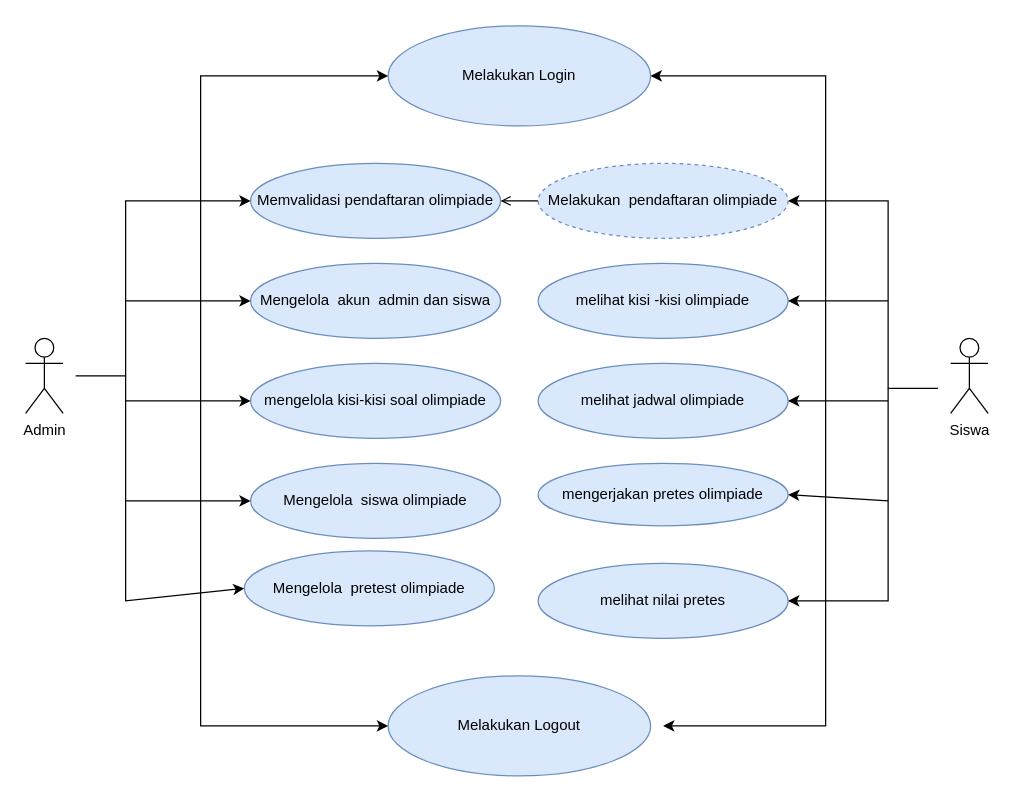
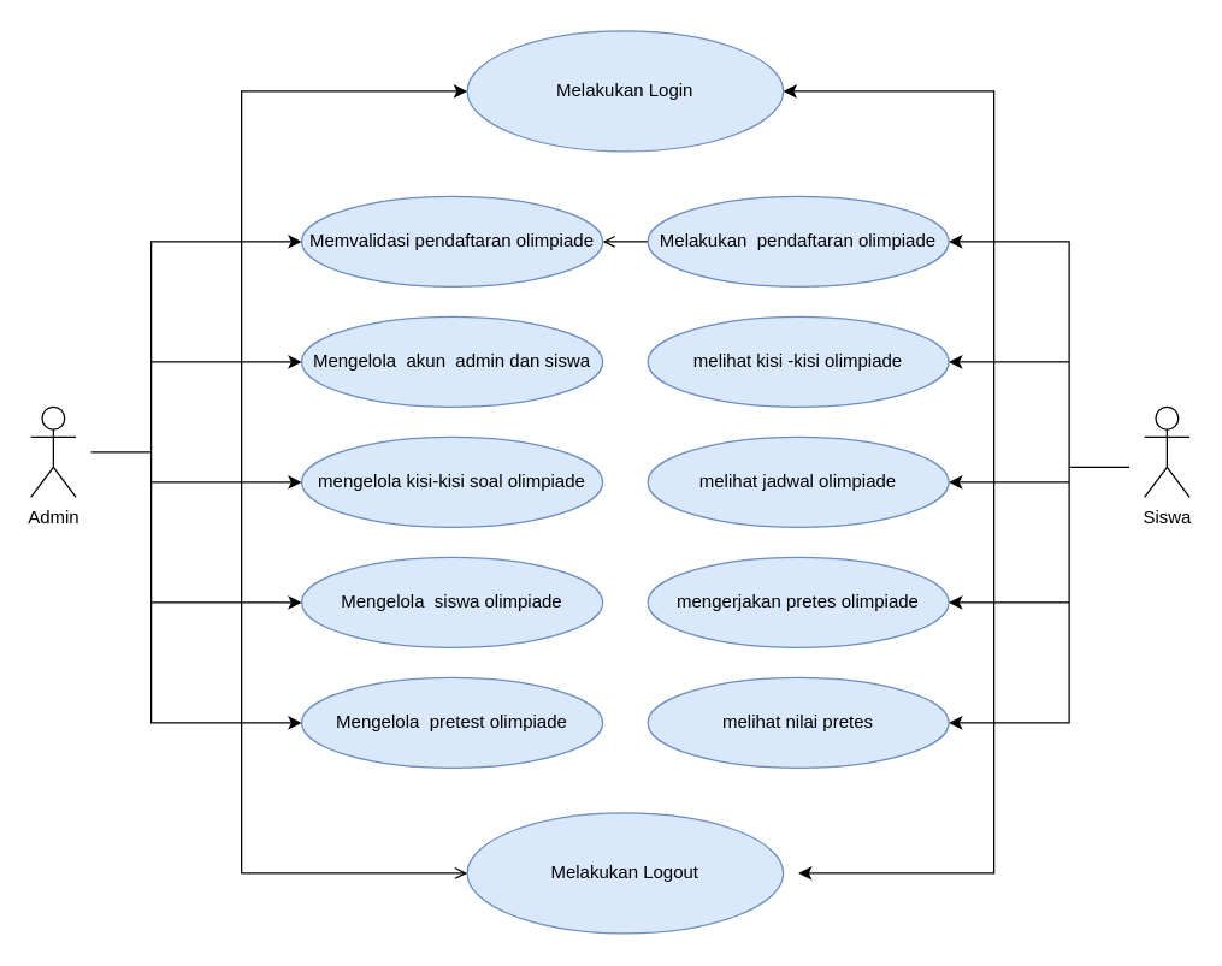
- <mxCell id="9" value="Melakukan&amp;nbsp; pendaftaran olimpiade" style="ellipse;whiteSpace=wrap;html=1;fillColor=#dae8fc;strokeColor=#6c8ebf;dashed=1;" vertex="1" parent="1"><mxGeometry x="430" y="130" width="200" height="60" as="geometry" /></mxCell>
+ <mxCell id="9" value="Melakukan&amp;nbsp; pendaftaran olimpiade" style="ellipse;whiteSpace=wrap;html=1;fillColor=#dae8fc;strokeColor=#6c8ebf;" vertex="1" parent="1"><mxGeometry x="430" y="130" width="200" height="60" as="geometry" /></mxCell>
- <mxCell id="12" value="mengerjakan pretes olimpiade" style="ellipse;whiteSpace=wrap;html=1;fillColor=#dae8fc;strokeColor=#6c8ebf;" vertex="1" parent="1"><mxGeometry x="430" y="370" width="200" height="50" as="geometry" /></mxCell>
+ <mxCell id="12" value="mengerjakan pretes olimpiade" style="ellipse;whiteSpace=wrap;html=1;fillColor=#dae8fc;strokeColor=#6c8ebf;" vertex="1" parent="1"><mxGeometry x="430" y="370" width="200" height="60" as="geometry" /></mxCell>
- <mxCell id="6" value="Mengelola&amp;nbsp; pretest olimpiade" style="ellipse;whiteSpace=wrap;html=1;fillColor=#dae8fc;strokeColor=#6c8ebf;" vertex="1" parent="1"><mxGeometry x="195" y="440" width="200" height="60" as="geometry" /></mxCell>
+ <mxCell id="6" value="Mengelola&amp;nbsp; pretest olimpiade" style="ellipse;whiteSpace=wrap;html=1;fillColor=#dae8fc;strokeColor=#6c8ebf;" vertex="1" parent="1"><mxGeometry x="200" y="450" width="200" height="60" as="geometry" /></mxCell>
- <mxCell id="16" value="" style="endArrow=classic;startArrow=classic;html=1;rounded=0;exitX=0;exitY=0.5;exitDx=0;exitDy=0;entryX=0;entryY=0.5;entryDx=0;entryDy=0;" edge="1" parent="1" source="2" target="14"><mxGeometry width="50" height="50" relative="1" as="geometry"><mxPoint x="20" y="60" as="sourcePoint" /><mxPoint x="30" y="580" as="targetPoint" /><Array as="points"><mxPoint x="160" y="60" /><mxPoint x="160" y="580" /></Array></mxGeometry></mxCell>
+ <mxCell id="16" value="" style="endArrow=open;startArrow=classic;html=1;rounded=0;exitX=0;exitY=0.5;exitDx=0;exitDy=0;entryX=0;entryY=0.5;entryDx=0;entryDy=0;" edge="1" parent="1" source="2" target="14"><mxGeometry width="50" height="50" relative="1" as="geometry"><mxPoint x="20" y="60" as="sourcePoint" /><mxPoint x="30" y="580" as="targetPoint" /><Array as="points"><mxPoint x="160" y="60" /><mxPoint x="160" y="580" /></Array></mxGeometry></mxCell>
